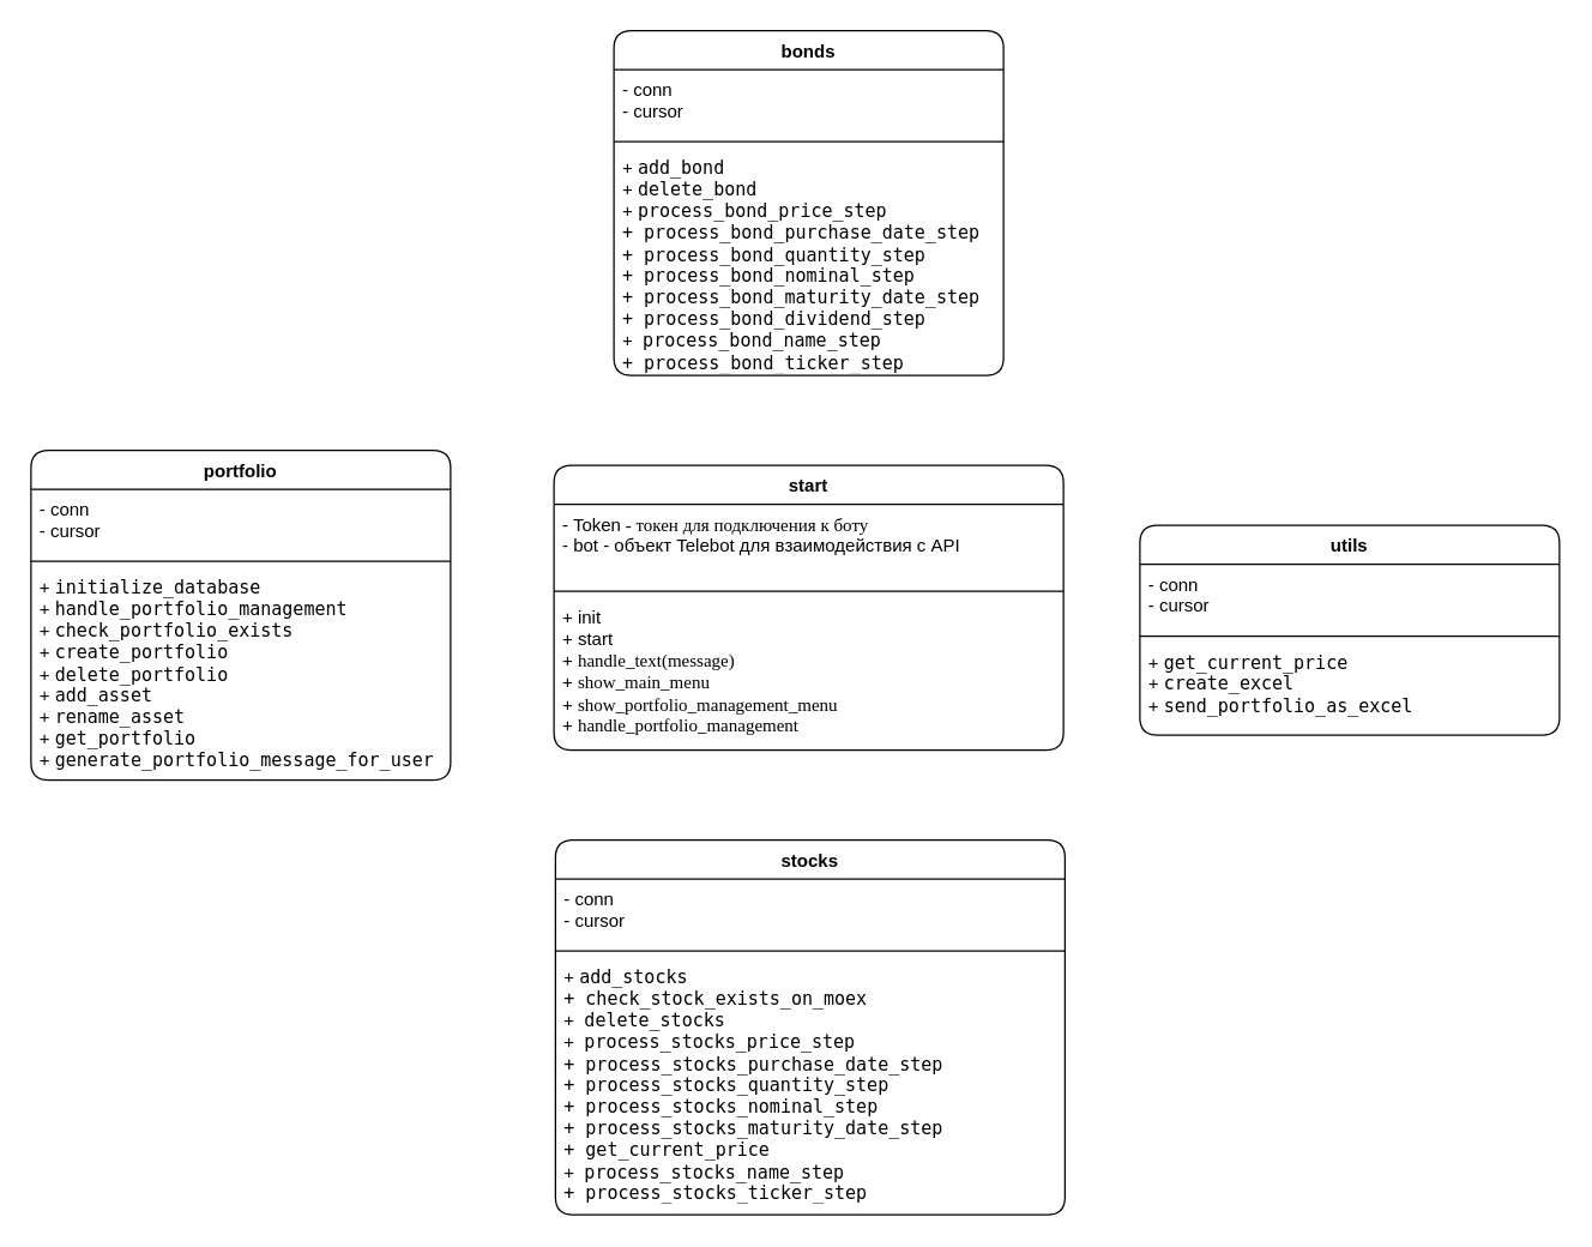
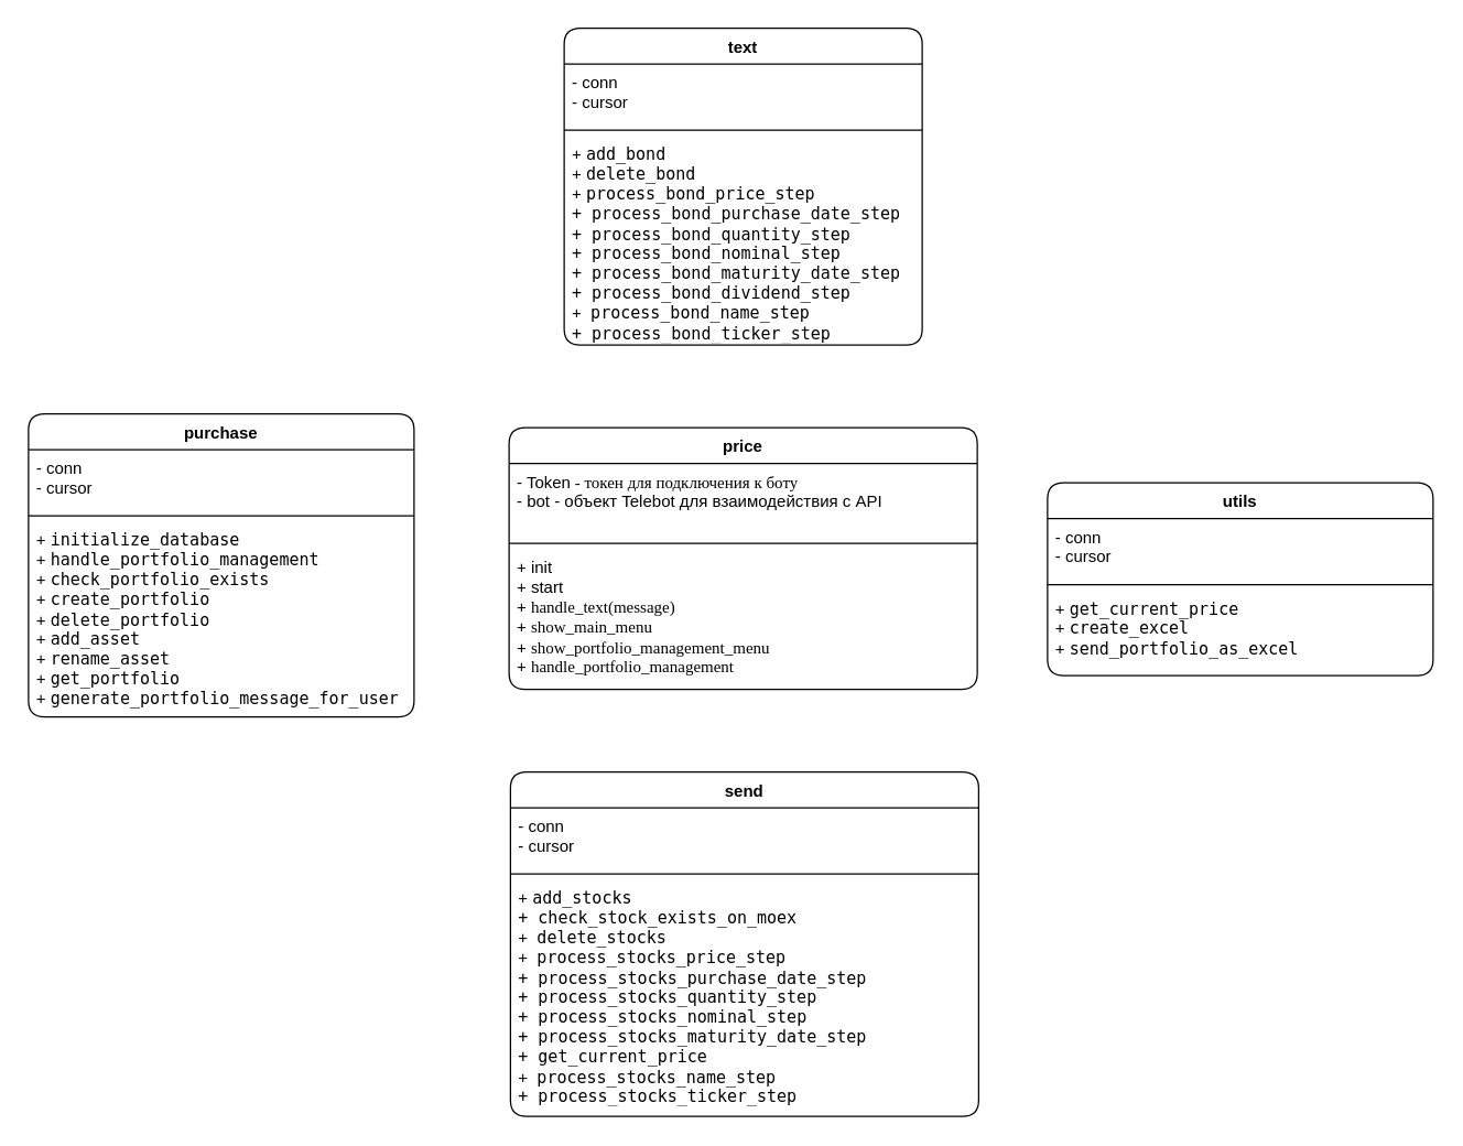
- <mxCell id="10" value="bonds" style="swimlane;fontStyle=1;align=center;verticalAlign=top;childLayout=stackLayout;horizontal=1;startSize=26;horizontalStack=0;resizeParent=1;resizeParentMax=0;resizeLast=0;collapsible=1;marginBottom=0;whiteSpace=wrap;html=1;rounded=1;" vertex="1" parent="1"><mxGeometry x="409" y="20" width="260" height="230" as="geometry" /></mxCell>
+ <mxCell id="10" value="text" style="swimlane;fontStyle=1;align=center;verticalAlign=top;childLayout=stackLayout;horizontal=1;startSize=26;horizontalStack=0;resizeParent=1;resizeParentMax=0;resizeLast=0;collapsible=1;marginBottom=0;whiteSpace=wrap;html=1;rounded=1;" vertex="1" parent="1"><mxGeometry x="409" y="20" width="260" height="230" as="geometry" /></mxCell>
- <mxCell id="6" value="portfolio" style="swimlane;fontStyle=1;align=center;verticalAlign=top;childLayout=stackLayout;horizontal=1;startSize=26;horizontalStack=0;resizeParent=1;resizeParentMax=0;resizeLast=0;collapsible=1;marginBottom=0;whiteSpace=wrap;html=1;rounded=1;" vertex="1" parent="1"><mxGeometry x="20" y="300" width="280" height="220" as="geometry" /></mxCell>
+ <mxCell id="6" value="purchase" style="swimlane;fontStyle=1;align=center;verticalAlign=top;childLayout=stackLayout;horizontal=1;startSize=26;horizontalStack=0;resizeParent=1;resizeParentMax=0;resizeLast=0;collapsible=1;marginBottom=0;whiteSpace=wrap;html=1;rounded=1;" vertex="1" parent="1"><mxGeometry x="20" y="300" width="280" height="220" as="geometry" /></mxCell>
- <mxCell id="2" value="start" style="swimlane;fontStyle=1;align=center;verticalAlign=top;childLayout=stackLayout;horizontal=1;startSize=26;horizontalStack=0;resizeParent=1;resizeParentMax=0;resizeLast=0;collapsible=1;marginBottom=0;whiteSpace=wrap;html=1;rounded=1;glass=0;swimlaneLine=1;shadow=0;" vertex="1" parent="1"><mxGeometry x="369" y="310" width="340" height="190" as="geometry" /></mxCell>
+ <mxCell id="2" value="price" style="swimlane;fontStyle=1;align=center;verticalAlign=top;childLayout=stackLayout;horizontal=1;startSize=26;horizontalStack=0;resizeParent=1;resizeParentMax=0;resizeLast=0;collapsible=1;marginBottom=0;whiteSpace=wrap;html=1;rounded=1;glass=0;swimlaneLine=1;shadow=0;" vertex="1" parent="1"><mxGeometry x="369" y="310" width="340" height="190" as="geometry" /></mxCell>
- <mxCell id="18" value="stocks" style="swimlane;fontStyle=1;align=center;verticalAlign=top;childLayout=stackLayout;horizontal=1;startSize=26;horizontalStack=0;resizeParent=1;resizeParentMax=0;resizeLast=0;collapsible=1;marginBottom=0;whiteSpace=wrap;html=1;rounded=1;" vertex="1" parent="1"><mxGeometry x="370" y="560" width="340" height="250" as="geometry" /></mxCell>
+ <mxCell id="18" value="send" style="swimlane;fontStyle=1;align=center;verticalAlign=top;childLayout=stackLayout;horizontal=1;startSize=26;horizontalStack=0;resizeParent=1;resizeParentMax=0;resizeLast=0;collapsible=1;marginBottom=0;whiteSpace=wrap;html=1;rounded=1;" vertex="1" parent="1"><mxGeometry x="370" y="560" width="340" height="250" as="geometry" /></mxCell>
